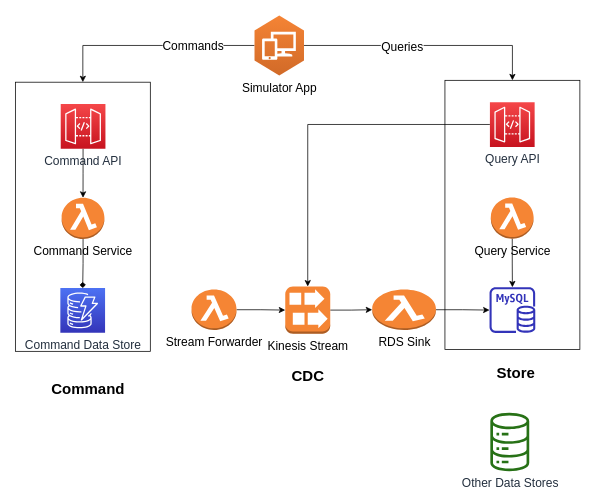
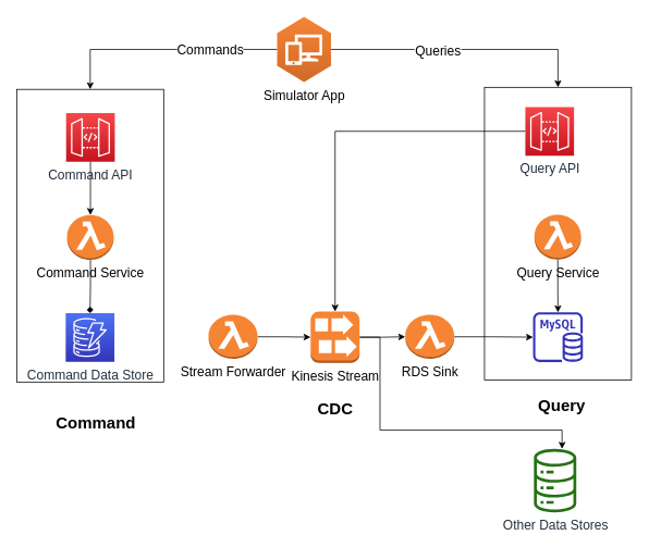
- <mxCell id="17" value="Query API" style="outlineConnect=0;fontColor=#232F3E;gradientColor=#F54749;gradientDirection=north;fillColor=#C7131F;strokeColor=#ffffff;dashed=0;verticalLabelPosition=bottom;verticalAlign=top;align=center;html=1;fontSize=16;fontStyle=0;aspect=fixed;shape=mxgraph.aws4.resourceIcon;resIcon=mxgraph.aws4.api_gateway;" parent="1" vertex="1"><mxGeometry x="653" y="135.647" width="59.647" height="59.647" as="geometry" /></mxCell>
+ <mxCell id="17" value="Query API" style="outlineConnect=0;fontColor=#232F3E;gradientColor=#F54749;gradientDirection=north;fillColor=#C7131F;strokeColor=#ffffff;dashed=0;verticalLabelPosition=bottom;verticalAlign=top;align=center;html=1;fontSize=16;fontStyle=0;aspect=fixed;shape=mxgraph.aws4.resourceIcon;resIcon=mxgraph.aws4.api_gateway;" parent="1" vertex="1"><mxGeometry x="643" y="130.647" width="59.647" height="59.647" as="geometry" /></mxCell>
- <mxCell id="23" value="RDS Sink" style="outlineConnect=0;dashed=0;verticalLabelPosition=bottom;verticalAlign=top;align=center;html=1;shape=mxgraph.aws3.lambda_function;fillColor=#F58534;gradientColor=none;fontSize=16;" parent="1" vertex="1"><mxGeometry x="496" y="385.5" width="85" height="54" as="geometry" /></mxCell>
+ <mxCell id="23" value="RDS Sink" style="outlineConnect=0;dashed=0;verticalLabelPosition=bottom;verticalAlign=top;align=center;html=1;shape=mxgraph.aws3.lambda_function;fillColor=#F58534;gradientColor=none;fontSize=16;" parent="1" vertex="1"><mxGeometry x="496" y="385.5" width="60" height="54" as="geometry" /></mxCell>
- <mxCell id="14" value="&lt;h1 style=&quot;font-size: 20px;&quot;&gt;Store&lt;/h1&gt;" style="text;html=1;strokeColor=none;fillColor=none;spacing=5;spacingTop=-20;whiteSpace=wrap;overflow=hidden;rounded=0;fontSize=20;align=center;" parent="1" vertex="1"><mxGeometry x="615" y="482" width="146" height="60" as="geometry" /></mxCell>
+ <mxCell id="14" value="&lt;h1 style=&quot;font-size: 20px;&quot;&gt;Query&lt;/h1&gt;" style="text;html=1;strokeColor=none;fillColor=none;spacing=5;spacingTop=-20;whiteSpace=wrap;overflow=hidden;rounded=0;fontSize=20;align=center;" parent="1" vertex="1"><mxGeometry x="615" y="482" width="146" height="60" as="geometry" /></mxCell>
+ <mxCell id="20" style="edgeStyle=orthogonalEdgeStyle;rounded=0;orthogonalLoop=1;jettySize=auto;html=1;fontSize=16;exitX=1;exitY=0.5;exitDx=0;exitDy=0;exitPerimeter=0;" parent="1" source="21" target="28" edge="1"><mxGeometry relative="1" as="geometry"><mxPoint x="684" y="580" as="targetPoint" /><Array as="points"><mxPoint x="465" y="413" /><mxPoint x="465" y="527" /><mxPoint x="688" y="527" /></Array></mxGeometry></mxCell>
